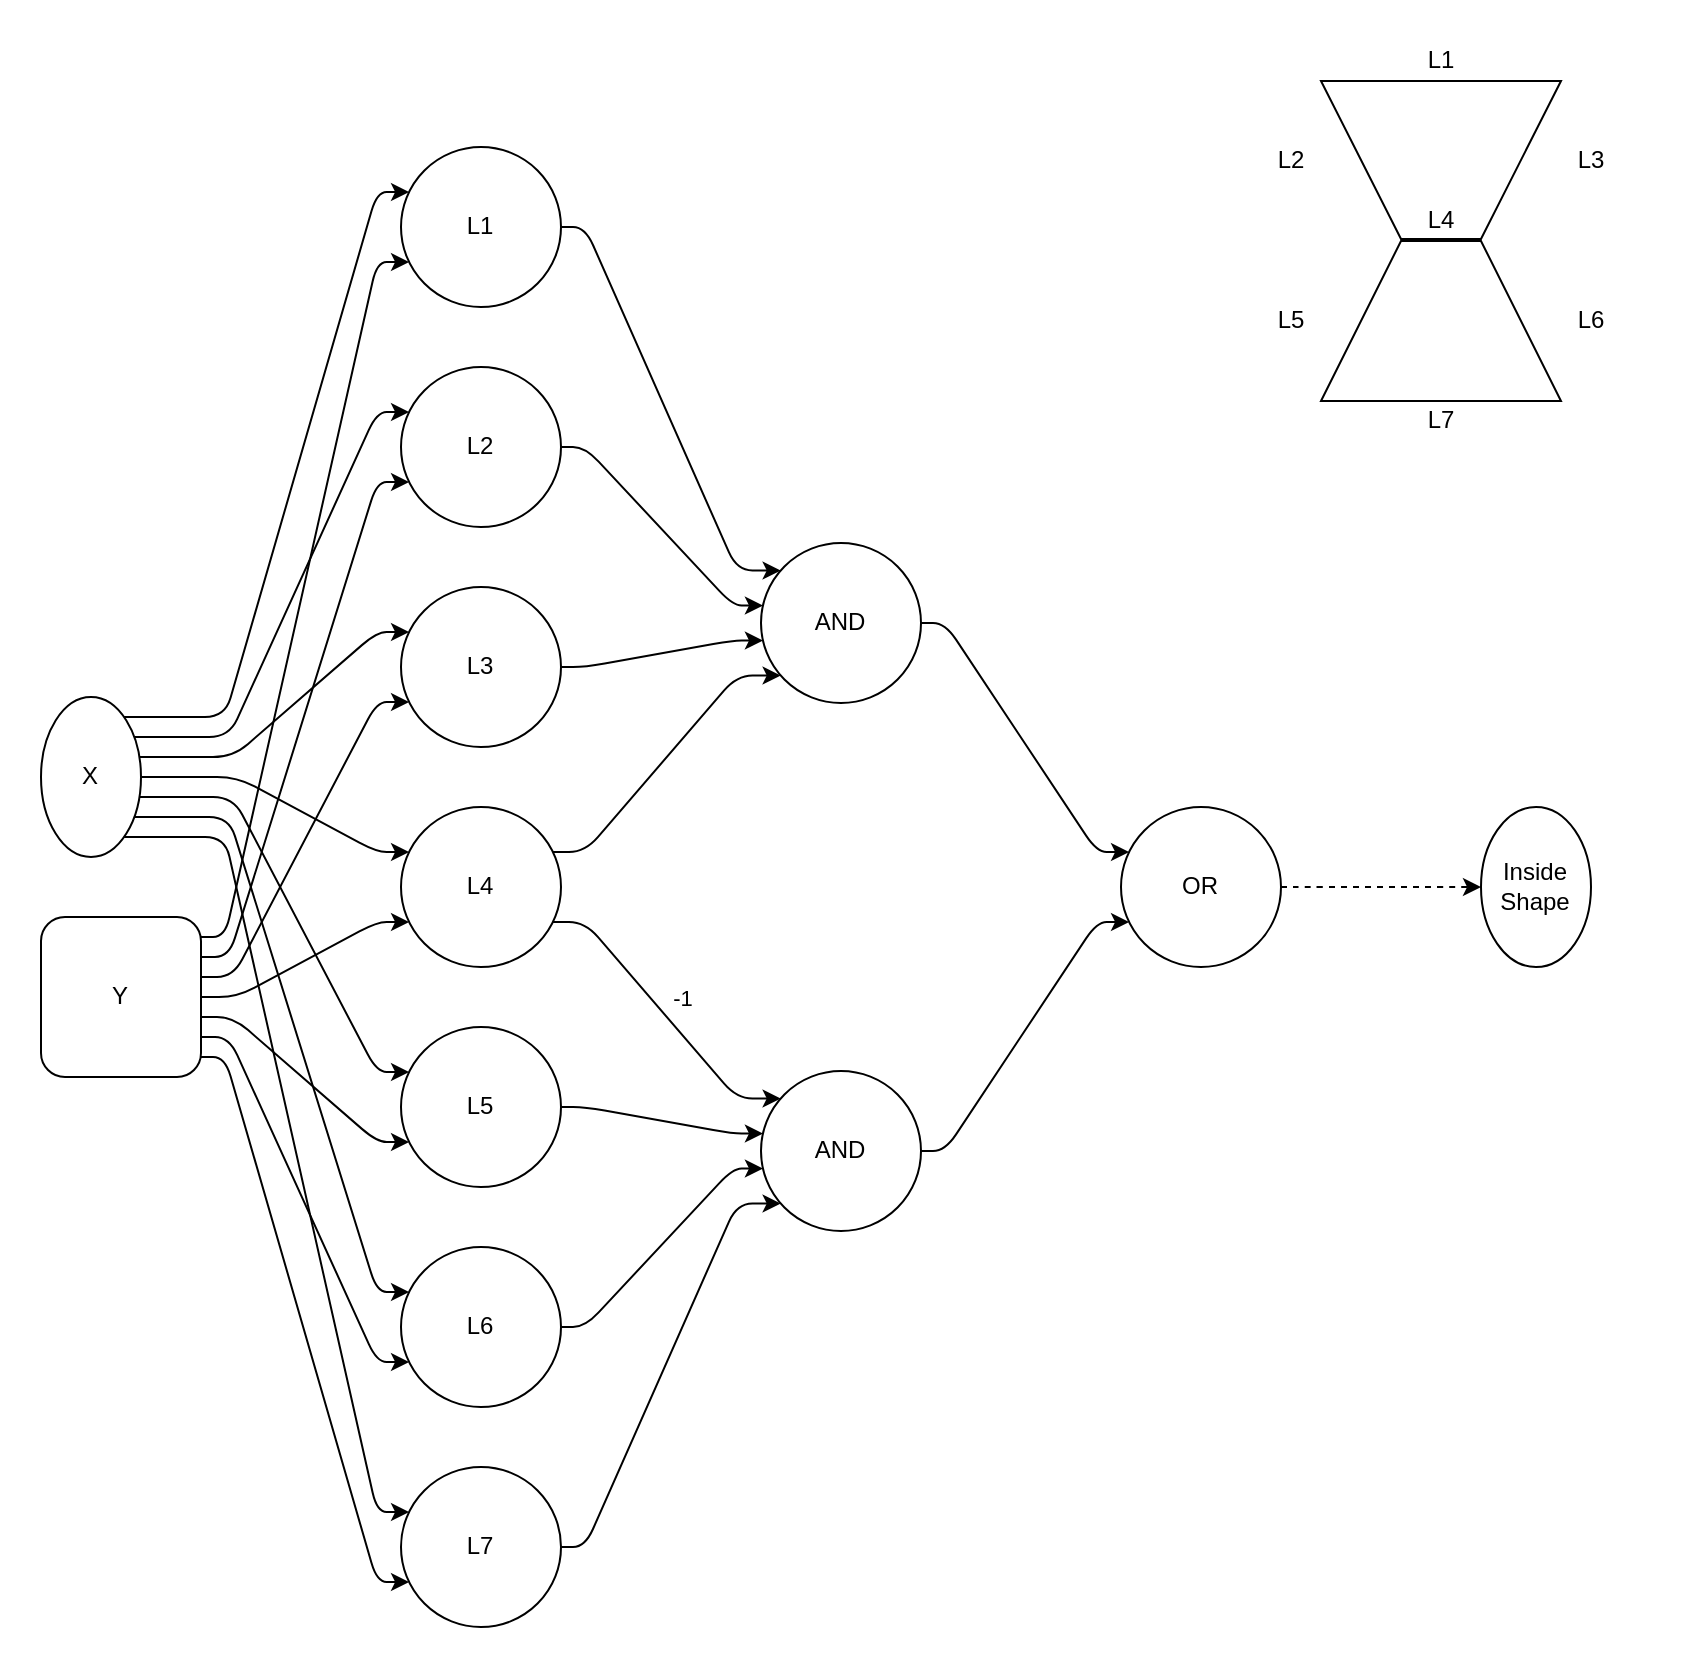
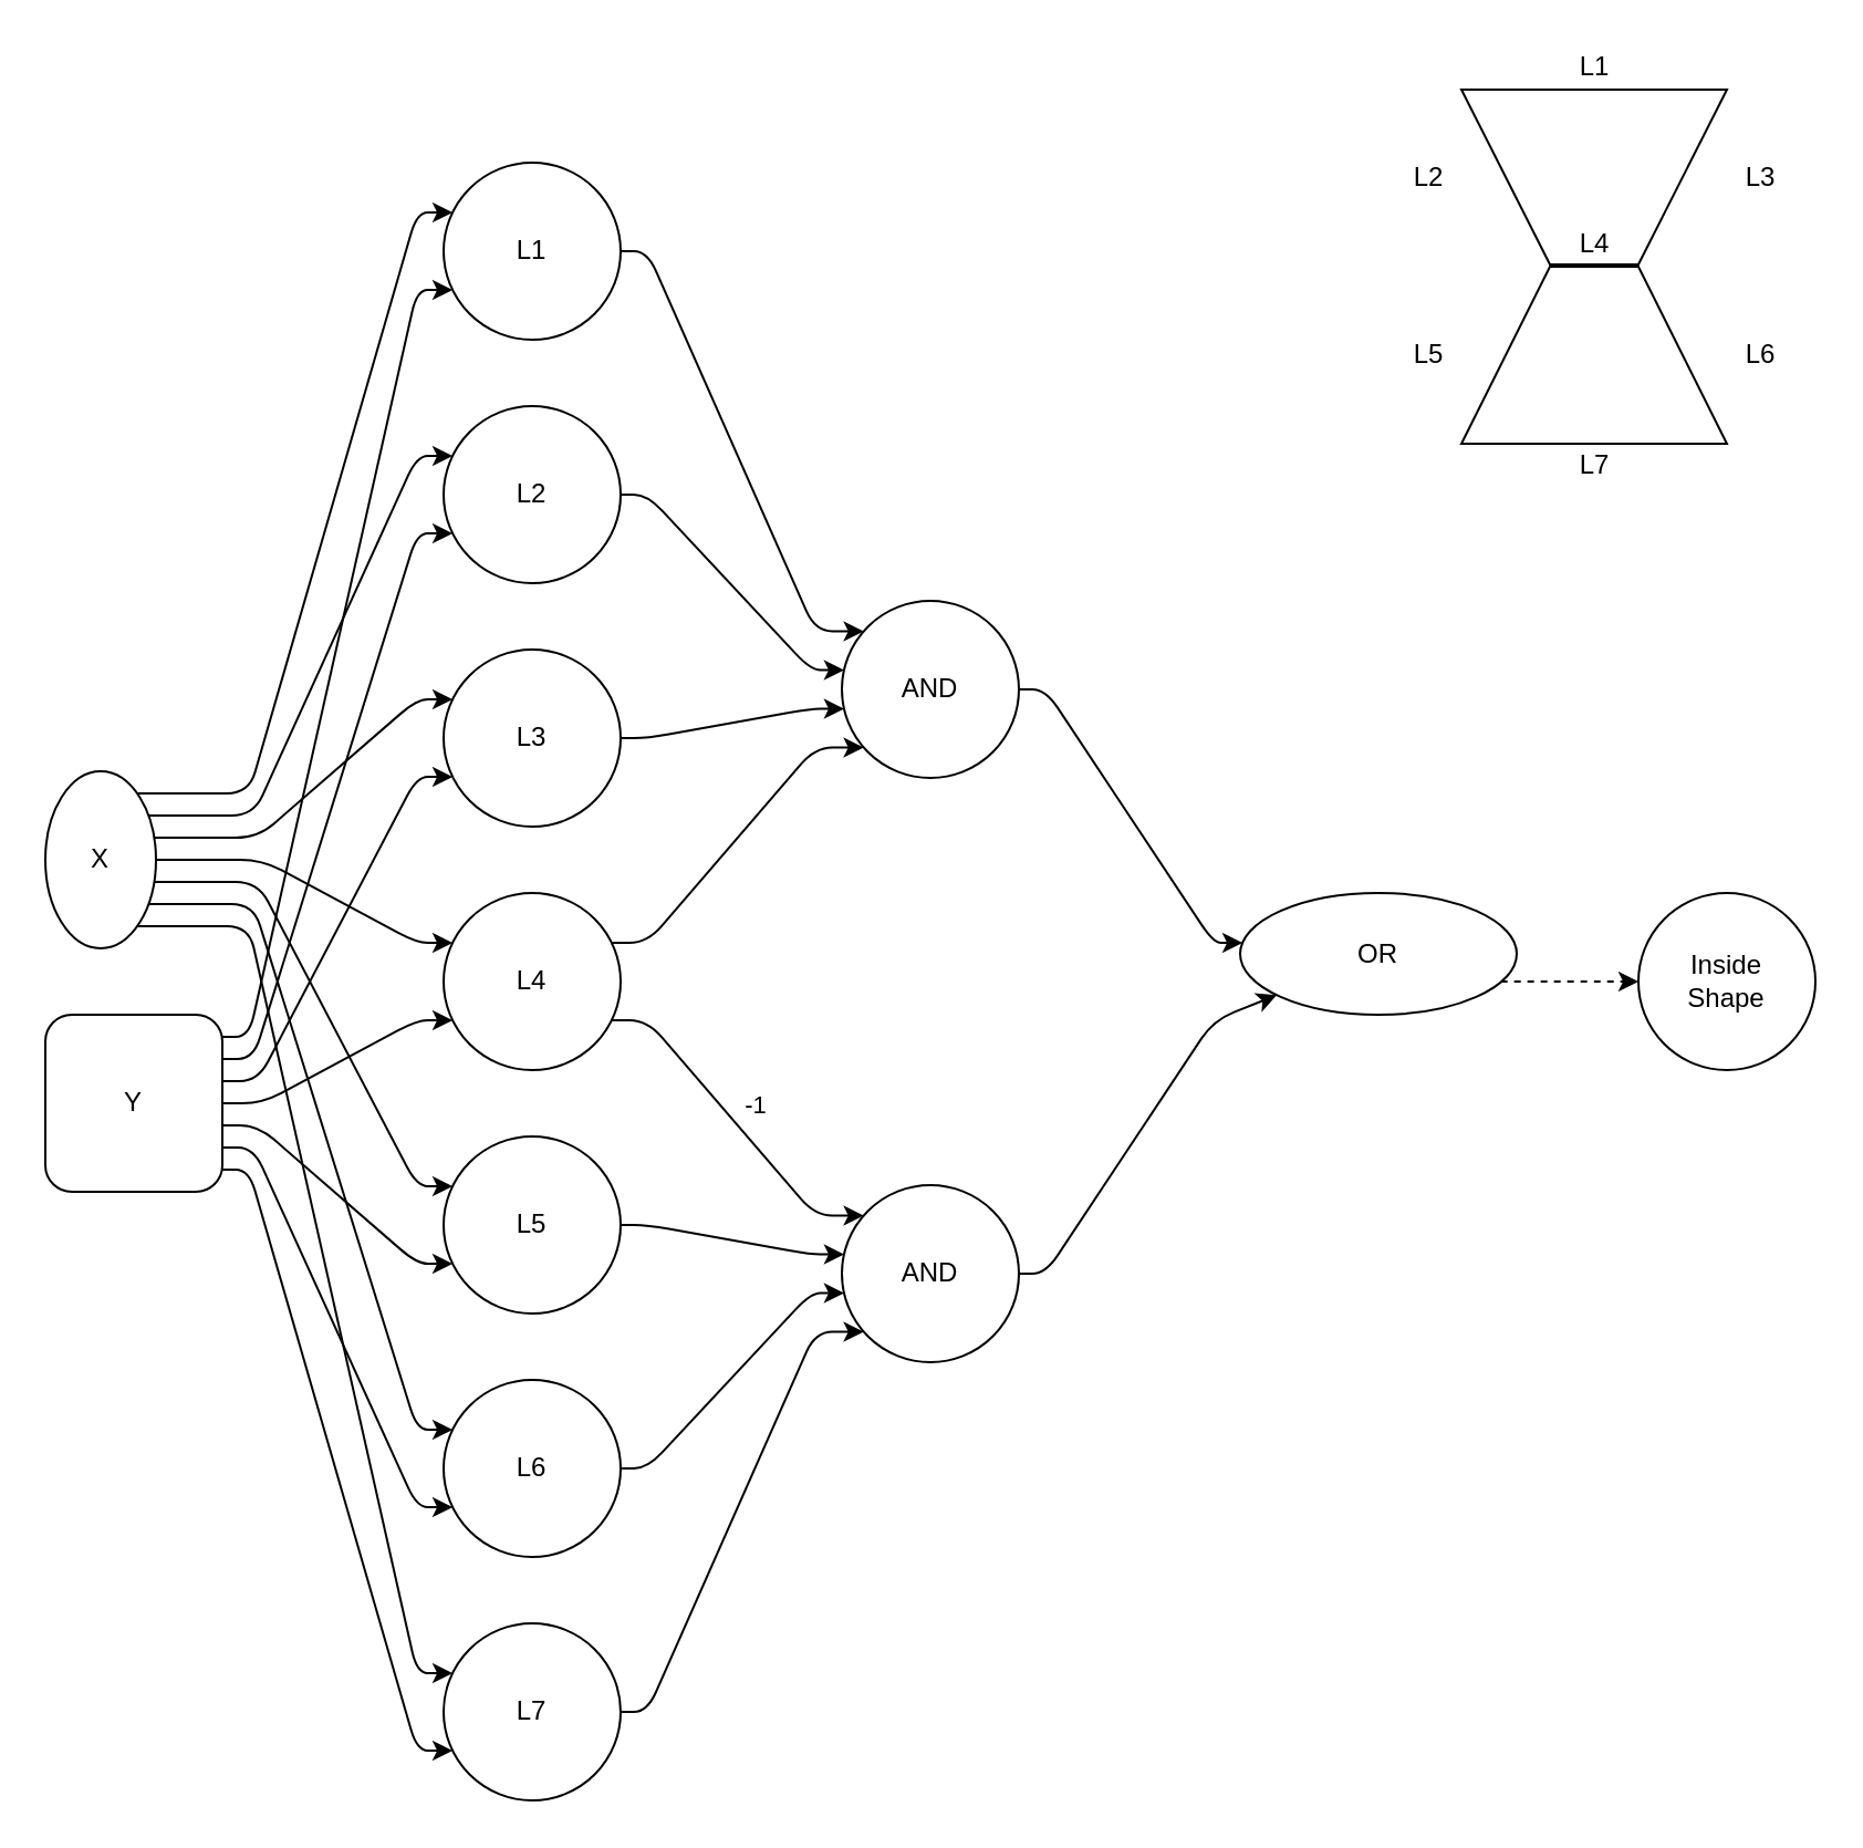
- <mxCell id="39" value="OR" style="ellipse;whiteSpace=wrap;html=1;aspect=fixed;" vertex="1" parent="1"><mxGeometry x="560" y="403" width="80" height="80" as="geometry" /></mxCell>
+ <mxCell id="39" value="OR" style="ellipse;whiteSpace=wrap;html=1;aspect=fixed;" vertex="1" parent="1"><mxGeometry x="560" y="403" width="125" height="55" as="geometry" /></mxCell>
- <mxCell id="40" value="Inside&lt;br&gt;Shape" style="ellipse;whiteSpace=wrap;html=1;aspect=fixed;" vertex="1" parent="1"><mxGeometry x="740" y="403" width="55" height="80" as="geometry" /></mxCell>
+ <mxCell id="40" value="Inside&lt;br&gt;Shape" style="ellipse;whiteSpace=wrap;html=1;aspect=fixed;" vertex="1" parent="1"><mxGeometry x="740" y="403" width="80" height="80" as="geometry" /></mxCell>
